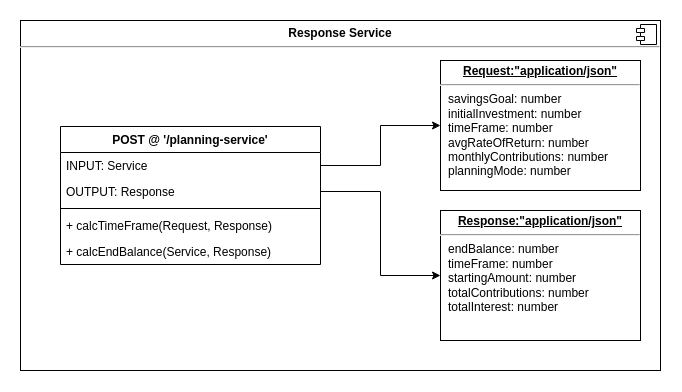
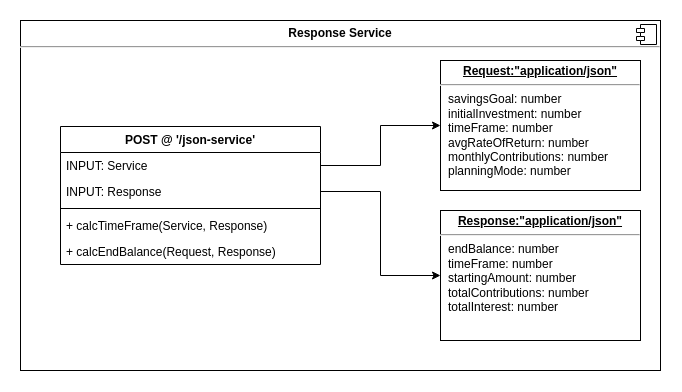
- <mxCell id="4" value="POST @ '/planning-service'" style="swimlane;fontStyle=1;align=center;verticalAlign=top;childLayout=stackLayout;horizontal=1;startSize=26;horizontalStack=0;resizeParent=1;resizeParentMax=0;resizeLast=0;collapsible=1;marginBottom=0;" parent="1" vertex="1"><mxGeometry x="60" y="126" width="260" height="138" as="geometry" /></mxCell>
+ <mxCell id="4" value="POST @ '/json-service'" style="swimlane;fontStyle=1;align=center;verticalAlign=top;childLayout=stackLayout;horizontal=1;startSize=26;horizontalStack=0;resizeParent=1;resizeParentMax=0;resizeLast=0;collapsible=1;marginBottom=0;" parent="1" vertex="1"><mxGeometry x="60" y="126" width="260" height="138" as="geometry" /></mxCell>
- <mxCell id="6" value="OUTPUT: Response" style="text;strokeColor=none;fillColor=none;align=left;verticalAlign=top;spacingLeft=4;spacingRight=4;overflow=hidden;rotatable=0;points=[[0,0.5],[1,0.5]];portConstraint=eastwest;" parent="4" vertex="1"><mxGeometry y="52" width="260" height="26" as="geometry" /></mxCell>
+ <mxCell id="6" value="INPUT: Response" style="text;strokeColor=none;fillColor=none;align=left;verticalAlign=top;spacingLeft=4;spacingRight=4;overflow=hidden;rotatable=0;points=[[0,0.5],[1,0.5]];portConstraint=eastwest;" parent="4" vertex="1"><mxGeometry y="52" width="260" height="26" as="geometry" /></mxCell>
- <mxCell id="8" value="+ calcTimeFrame(Request, Response)" style="text;strokeColor=none;fillColor=none;align=left;verticalAlign=top;spacingLeft=4;spacingRight=4;overflow=hidden;rotatable=0;points=[[0,0.5],[1,0.5]];portConstraint=eastwest;" parent="4" vertex="1"><mxGeometry y="86" width="260" height="26" as="geometry" /></mxCell>
+ <mxCell id="8" value="+ calcTimeFrame(Service, Response)" style="text;strokeColor=none;fillColor=none;align=left;verticalAlign=top;spacingLeft=4;spacingRight=4;overflow=hidden;rotatable=0;points=[[0,0.5],[1,0.5]];portConstraint=eastwest;" parent="4" vertex="1"><mxGeometry y="86" width="260" height="26" as="geometry" /></mxCell>
- <mxCell id="9" value="+ calcEndBalance(Service, Response)" style="text;strokeColor=none;fillColor=none;align=left;verticalAlign=top;spacingLeft=4;spacingRight=4;overflow=hidden;rotatable=0;points=[[0,0.5],[1,0.5]];portConstraint=eastwest;" parent="4" vertex="1"><mxGeometry y="112" width="260" height="26" as="geometry" /></mxCell>
+ <mxCell id="9" value="+ calcEndBalance(Request, Response)" style="text;strokeColor=none;fillColor=none;align=left;verticalAlign=top;spacingLeft=4;spacingRight=4;overflow=hidden;rotatable=0;points=[[0,0.5],[1,0.5]];portConstraint=eastwest;" parent="4" vertex="1"><mxGeometry y="112" width="260" height="26" as="geometry" /></mxCell>
